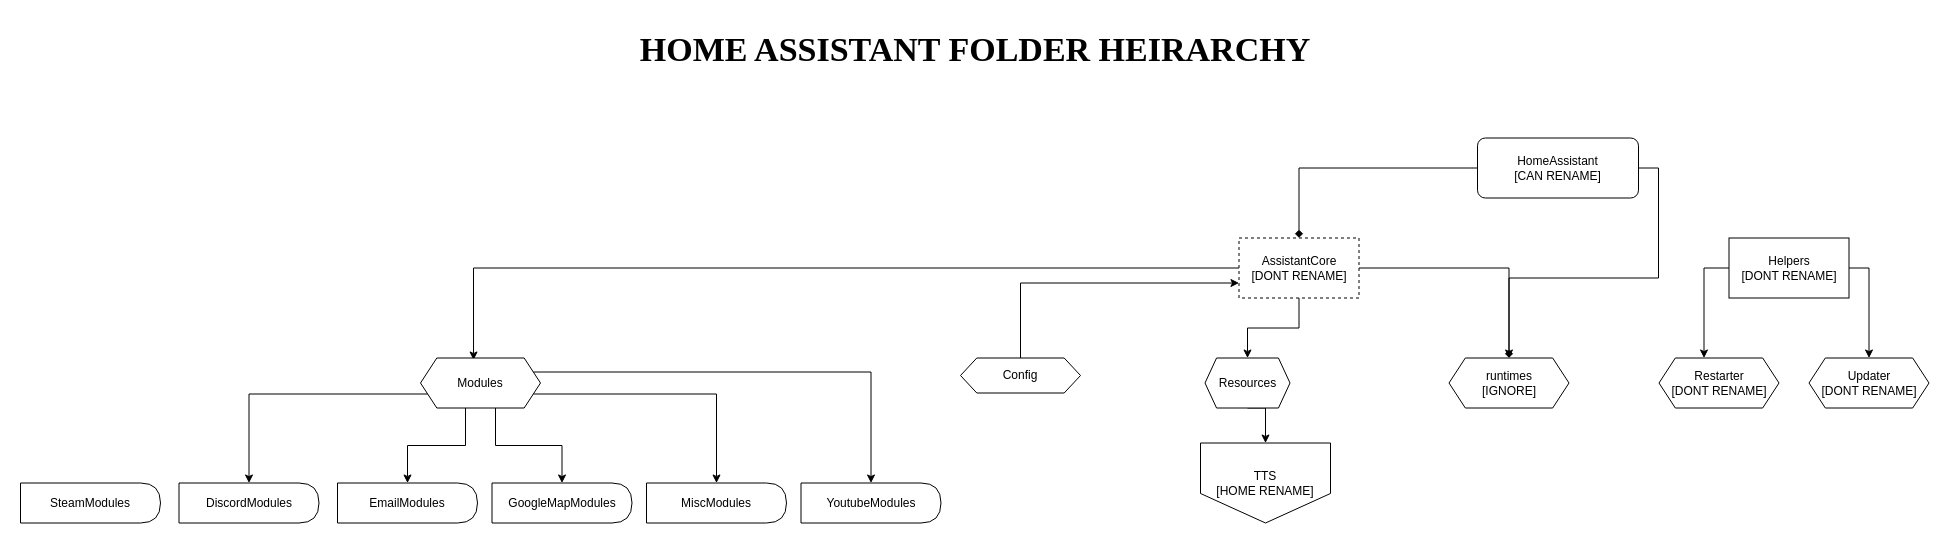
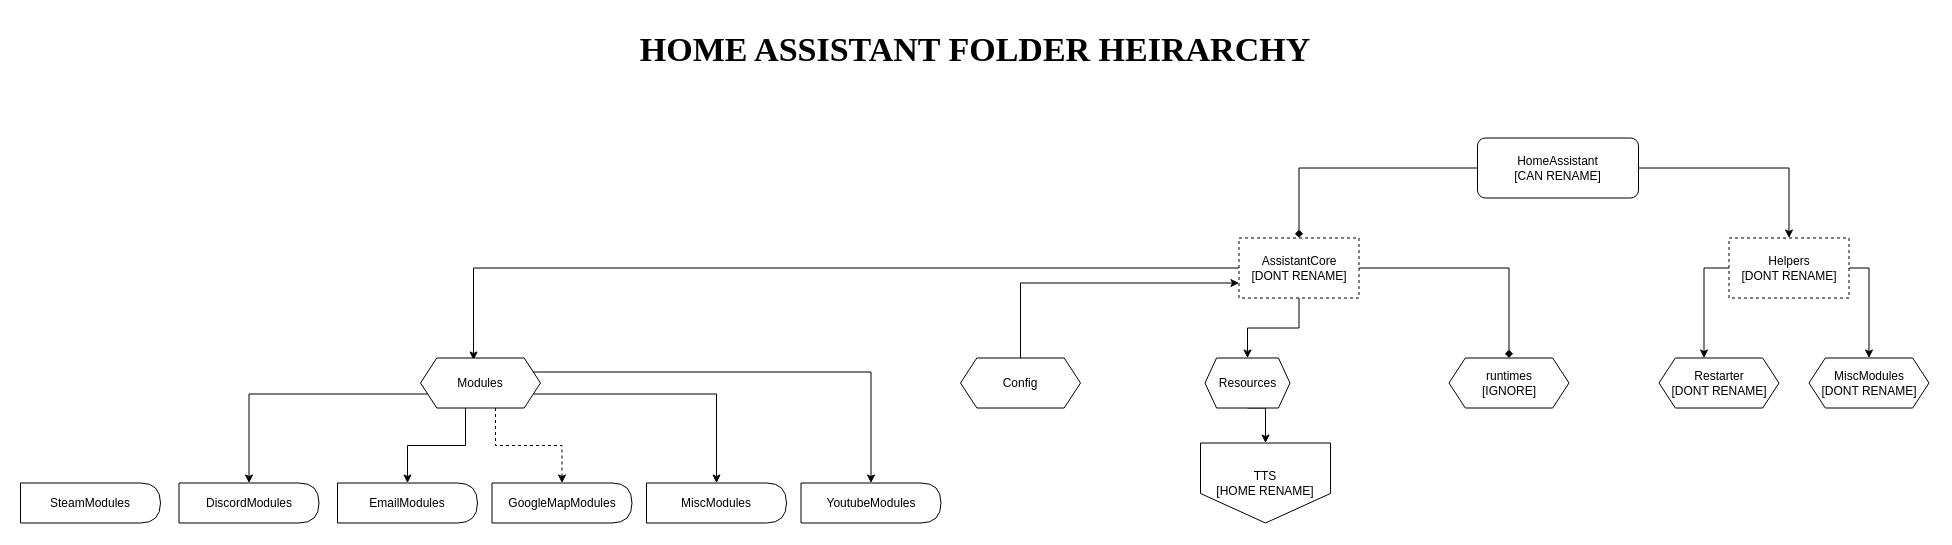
- <mxCell id="11" value="Helpers&lt;br&gt;[DONT RENAME]&lt;br&gt;" style="rounded=1;whiteSpace=wrap;html=1;arcSize=0;" vertex="1" parent="1"><mxGeometry x="1728.5" y="237.5" width="120" height="60" as="geometry" /></mxCell>
+ <mxCell id="11" value="Helpers&lt;br&gt;[DONT RENAME]&lt;br&gt;" style="rounded=1;whiteSpace=wrap;html=1;arcSize=0;dashed=1;" vertex="1" parent="1"><mxGeometry x="1728.5" y="237.5" width="120" height="60" as="geometry" /></mxCell>
- <mxCell id="3" style="edgeStyle=orthogonalEdgeStyle;rounded=0;orthogonalLoop=1;jettySize=auto;html=1;exitX=1;exitY=0.5;exitDx=0;exitDy=0;" edge="1" parent="1" source="4" target="22"><mxGeometry relative="1" as="geometry" /></mxCell>
+ <mxCell id="3" style="edgeStyle=orthogonalEdgeStyle;rounded=0;orthogonalLoop=1;jettySize=auto;html=1;exitX=1;exitY=0.5;exitDx=0;exitDy=0;entryX=0.5;entryY=0;entryDx=0;entryDy=0;" edge="1" parent="1" source="4" target="11"><mxGeometry relative="1" as="geometry" /></mxCell>
- <mxCell id="13" value="Config&lt;br&gt;" style="shape=hexagon;perimeter=hexagonPerimeter2;whiteSpace=wrap;html=1;size=0.136;" vertex="1" parent="1"><mxGeometry x="960" y="357.5" width="120" height="35" as="geometry" /></mxCell>
+ <mxCell id="13" value="Config&lt;br&gt;" style="shape=hexagon;perimeter=hexagonPerimeter2;whiteSpace=wrap;html=1;size=0.136;" vertex="1" parent="1"><mxGeometry x="960" y="357.5" width="120" height="50" as="geometry" /></mxCell>
- <mxCell id="24" value="Updater&lt;br&gt;[DONT RENAME]&lt;br&gt;" style="shape=hexagon;perimeter=hexagonPerimeter2;whiteSpace=wrap;html=1;size=0.136;" vertex="1" parent="1"><mxGeometry x="1808.5" y="357.5" width="120" height="50" as="geometry" /></mxCell>
+ <mxCell id="24" value="MiscModules&lt;br&gt;[DONT RENAME]&lt;br&gt;" style="shape=hexagon;perimeter=hexagonPerimeter2;whiteSpace=wrap;html=1;size=0.136;" vertex="1" parent="1"><mxGeometry x="1808.5" y="357.5" width="120" height="50" as="geometry" /></mxCell>
- <mxCell id="17" style="edgeStyle=orthogonalEdgeStyle;rounded=0;orthogonalLoop=1;jettySize=auto;html=1;exitX=0.625;exitY=1;exitDx=0;exitDy=0;entryX=0.5;entryY=0;entryDx=0;entryDy=0;" edge="1" parent="1" source="19" target="27"><mxGeometry relative="1" as="geometry" /></mxCell>
+ <mxCell id="17" style="edgeStyle=orthogonalEdgeStyle;rounded=0;orthogonalLoop=1;jettySize=auto;html=1;exitX=0.625;exitY=1;exitDx=0;exitDy=0;entryX=0.5;entryY=0;entryDx=0;entryDy=0;dashed=1;" edge="1" parent="1" source="19" target="27"><mxGeometry relative="1" as="geometry" /></mxCell>
